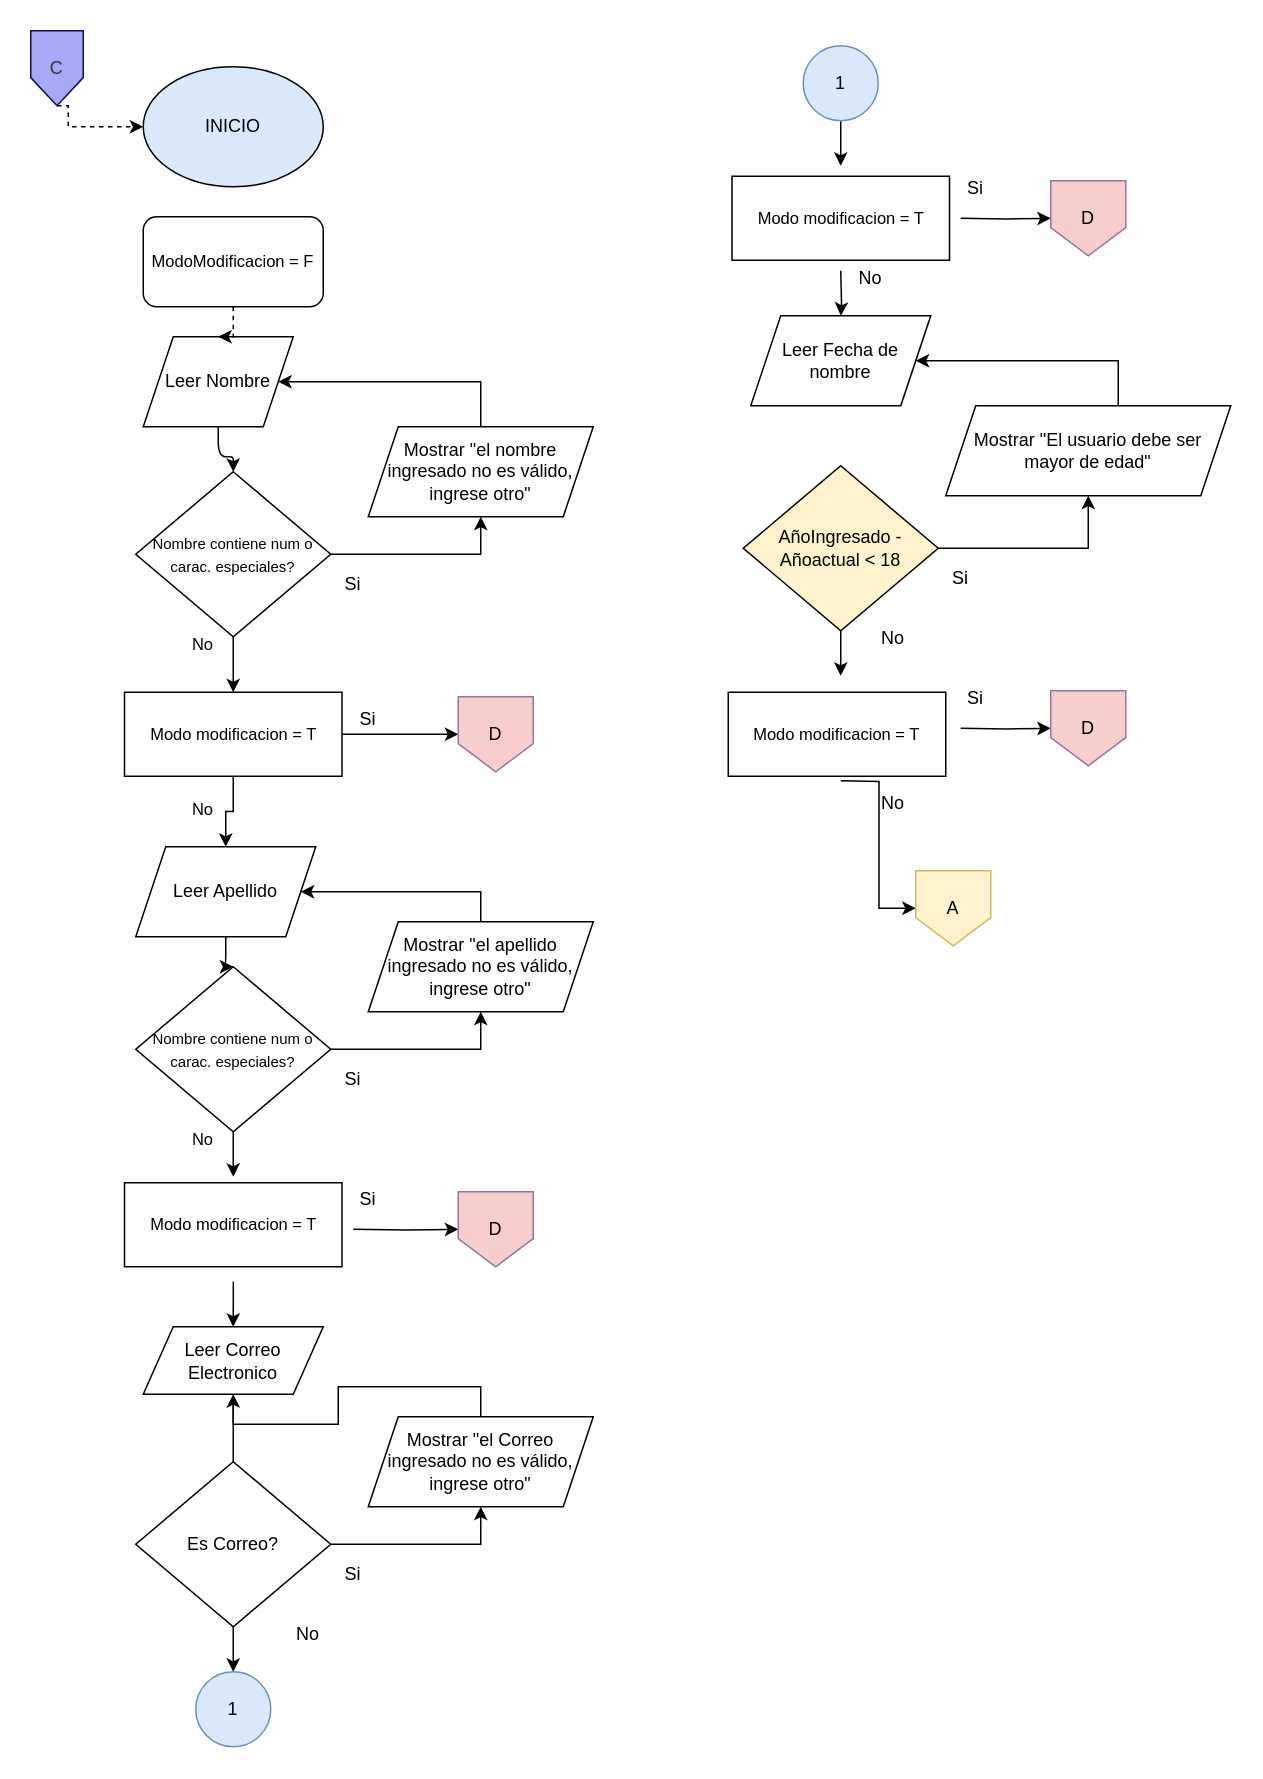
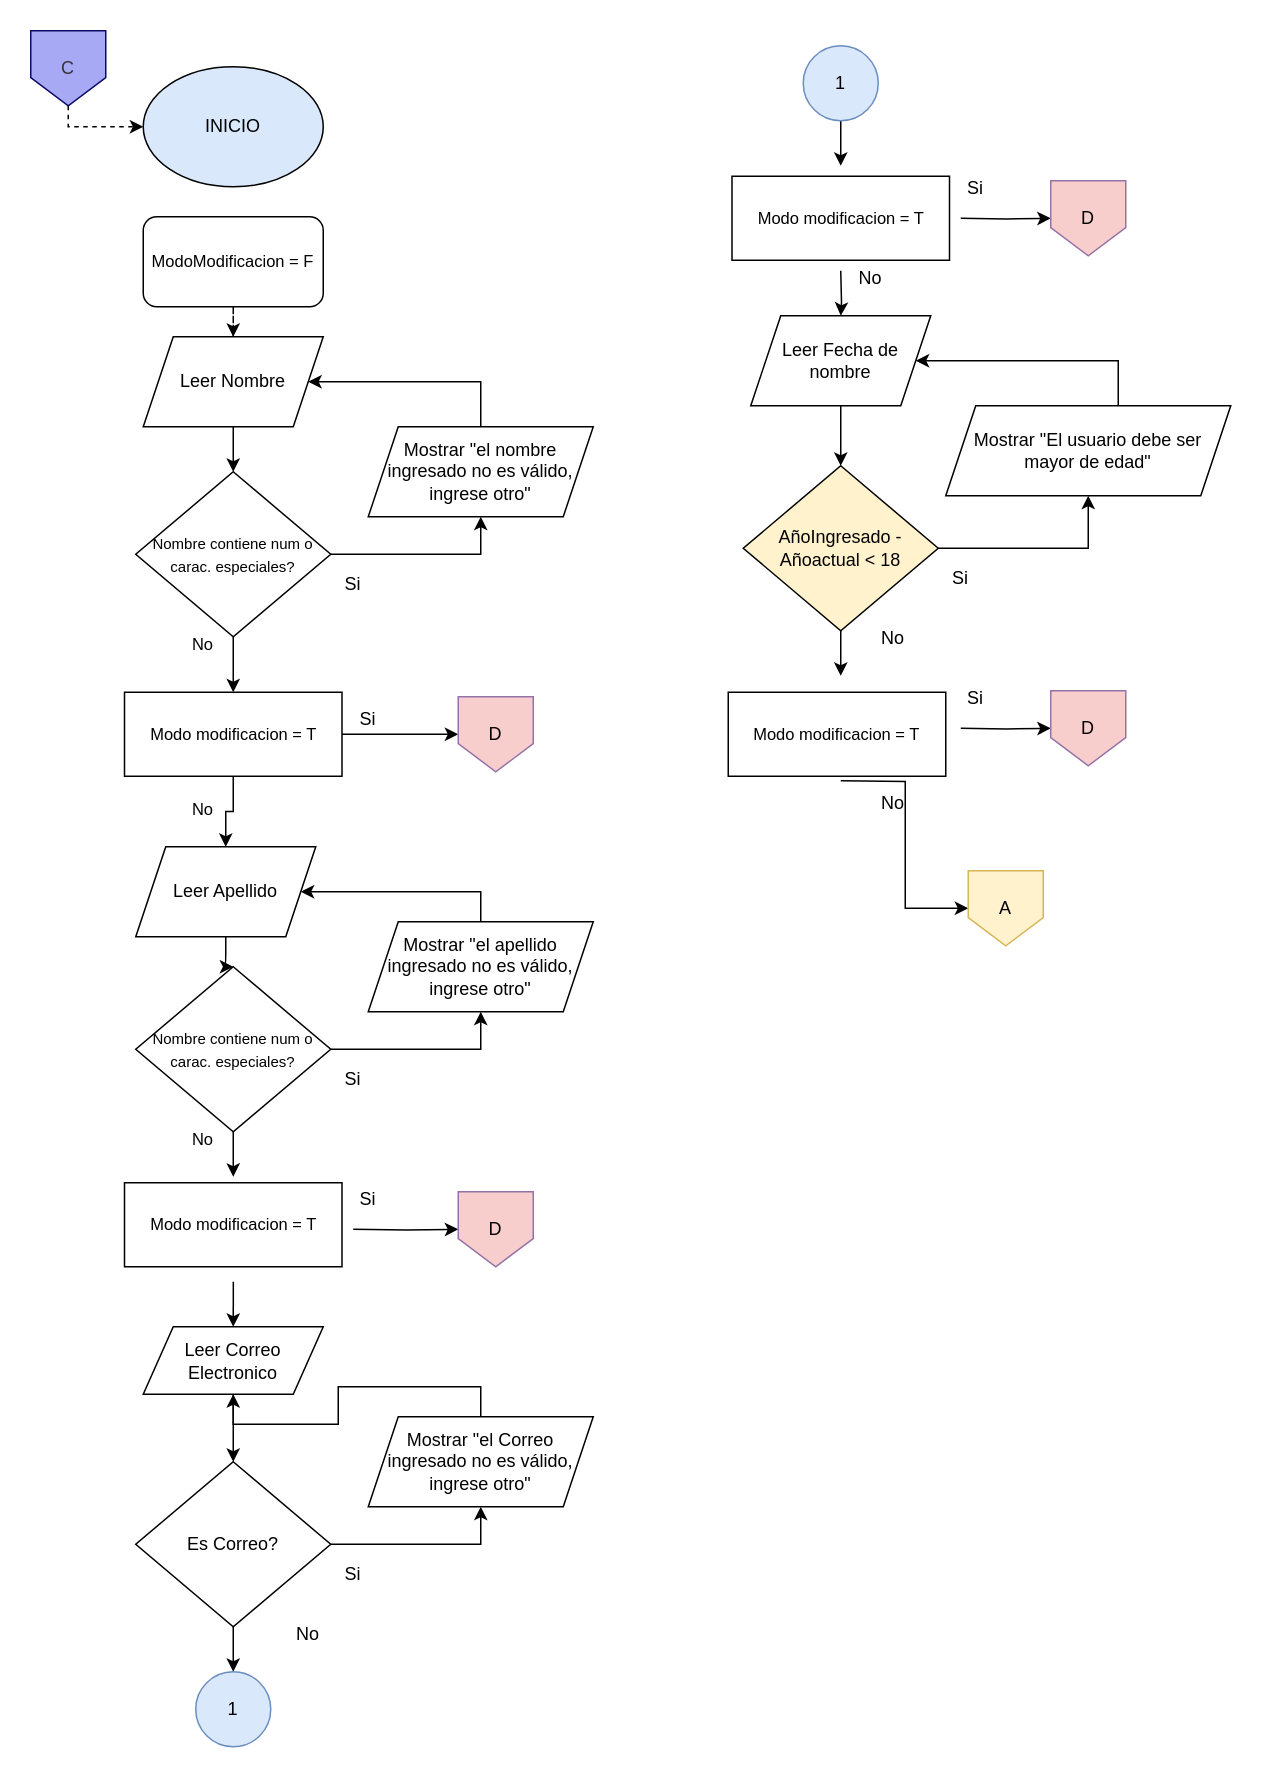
- <mxCell id="12" value="C" style="shape=offPageConnector;whiteSpace=wrap;html=1;fontSize=12;fillColor=#A7A9F5;strokeColor=#0B0B66;fontColor=#333333;" parent="1" vertex="1"><mxGeometry x="20" y="20" width="35" height="50" as="geometry" /></mxCell>
+ <mxCell id="12" value="C" style="shape=offPageConnector;whiteSpace=wrap;html=1;fontSize=12;fillColor=#A7A9F5;strokeColor=#0B0B66;fontColor=#333333;" parent="1" vertex="1"><mxGeometry x="20" width="50" height="50" as="geometry" y="20" /></mxCell>
- <mxCell id="4" value="Leer Nombre" style="shape=parallelogram;perimeter=parallelogramPerimeter;whiteSpace=wrap;html=1;fixedSize=1;" parent="1" vertex="1"><mxGeometry x="95" y="224" width="100" height="60" as="geometry" /></mxCell>
+ <mxCell id="4" value="Leer Nombre" style="shape=parallelogram;perimeter=parallelogramPerimeter;whiteSpace=wrap;html=1;fixedSize=1;" parent="1" vertex="1"><mxGeometry x="95" y="224" width="120" height="60" as="geometry" /></mxCell>
+ <mxCell id="51" value="" style="edgeStyle=orthogonalEdgeStyle;orthogonalLoop=1;jettySize=auto;html=1;fontSize=10;" edge="1" parent="1" source="52" target="54"><mxGeometry relative="1" as="geometry" /></mxCell>
- <mxCell id="66" value="A" style="shape=offPageConnector;whiteSpace=wrap;html=1;fontSize=12;fillColor=#fff2cc;strokeColor=#d6b656;" vertex="1" parent="1"><mxGeometry x="610" y="580" width="50" height="50" as="geometry" /></mxCell>
+ <mxCell id="66" value="A" style="shape=offPageConnector;whiteSpace=wrap;html=1;fontSize=12;fillColor=#fff2cc;strokeColor=#d6b656;" vertex="1" parent="1"><mxGeometry x="645" y="580" width="50" height="50" as="geometry" /></mxCell>
- <mxCell id="35" value="" style="edgeStyle=orthogonalEdgeStyle;orthogonalLoop=1;jettySize=auto;html=1;fontSize=10;endArrow=none;" parent="1" source="36" target="39" edge="1"><mxGeometry relative="1" as="geometry" /></mxCell>
+ <mxCell id="35" value="" style="edgeStyle=orthogonalEdgeStyle;orthogonalLoop=1;jettySize=auto;html=1;fontSize=10;" parent="1" source="36" target="39" edge="1"><mxGeometry relative="1" as="geometry" /></mxCell>
